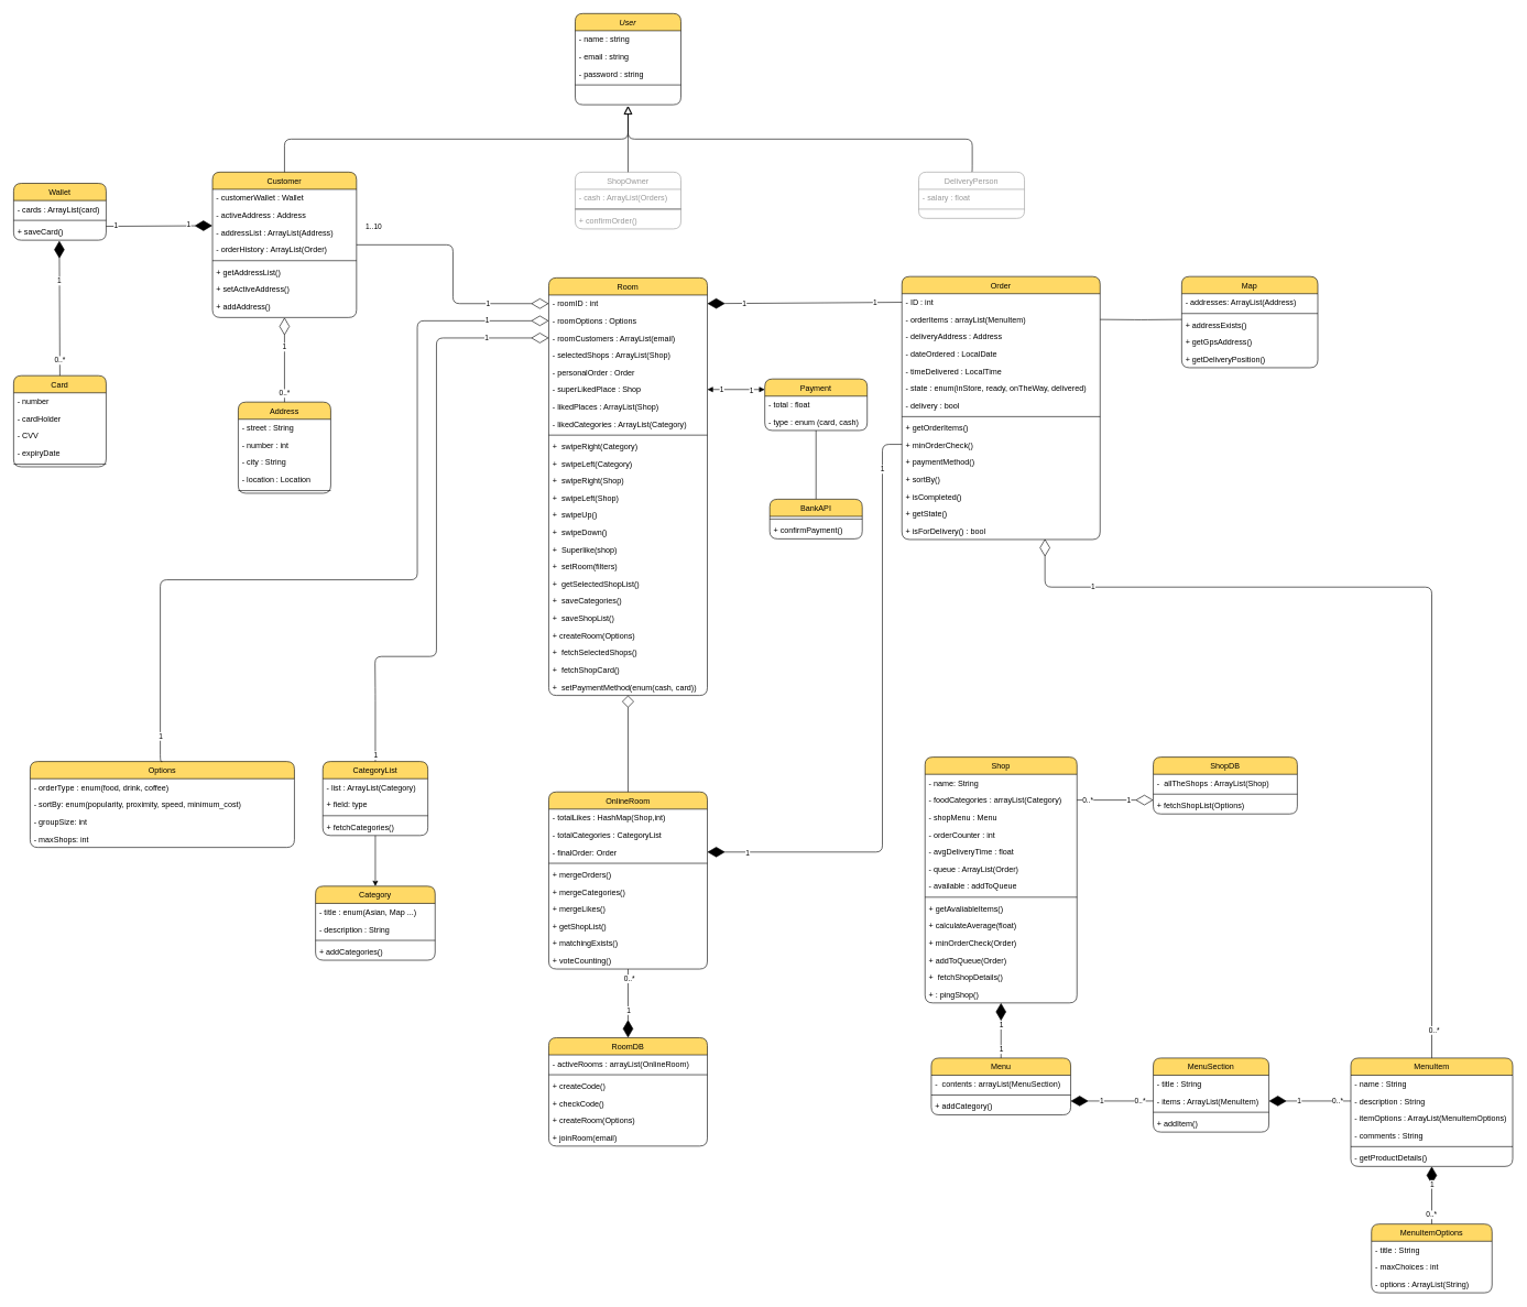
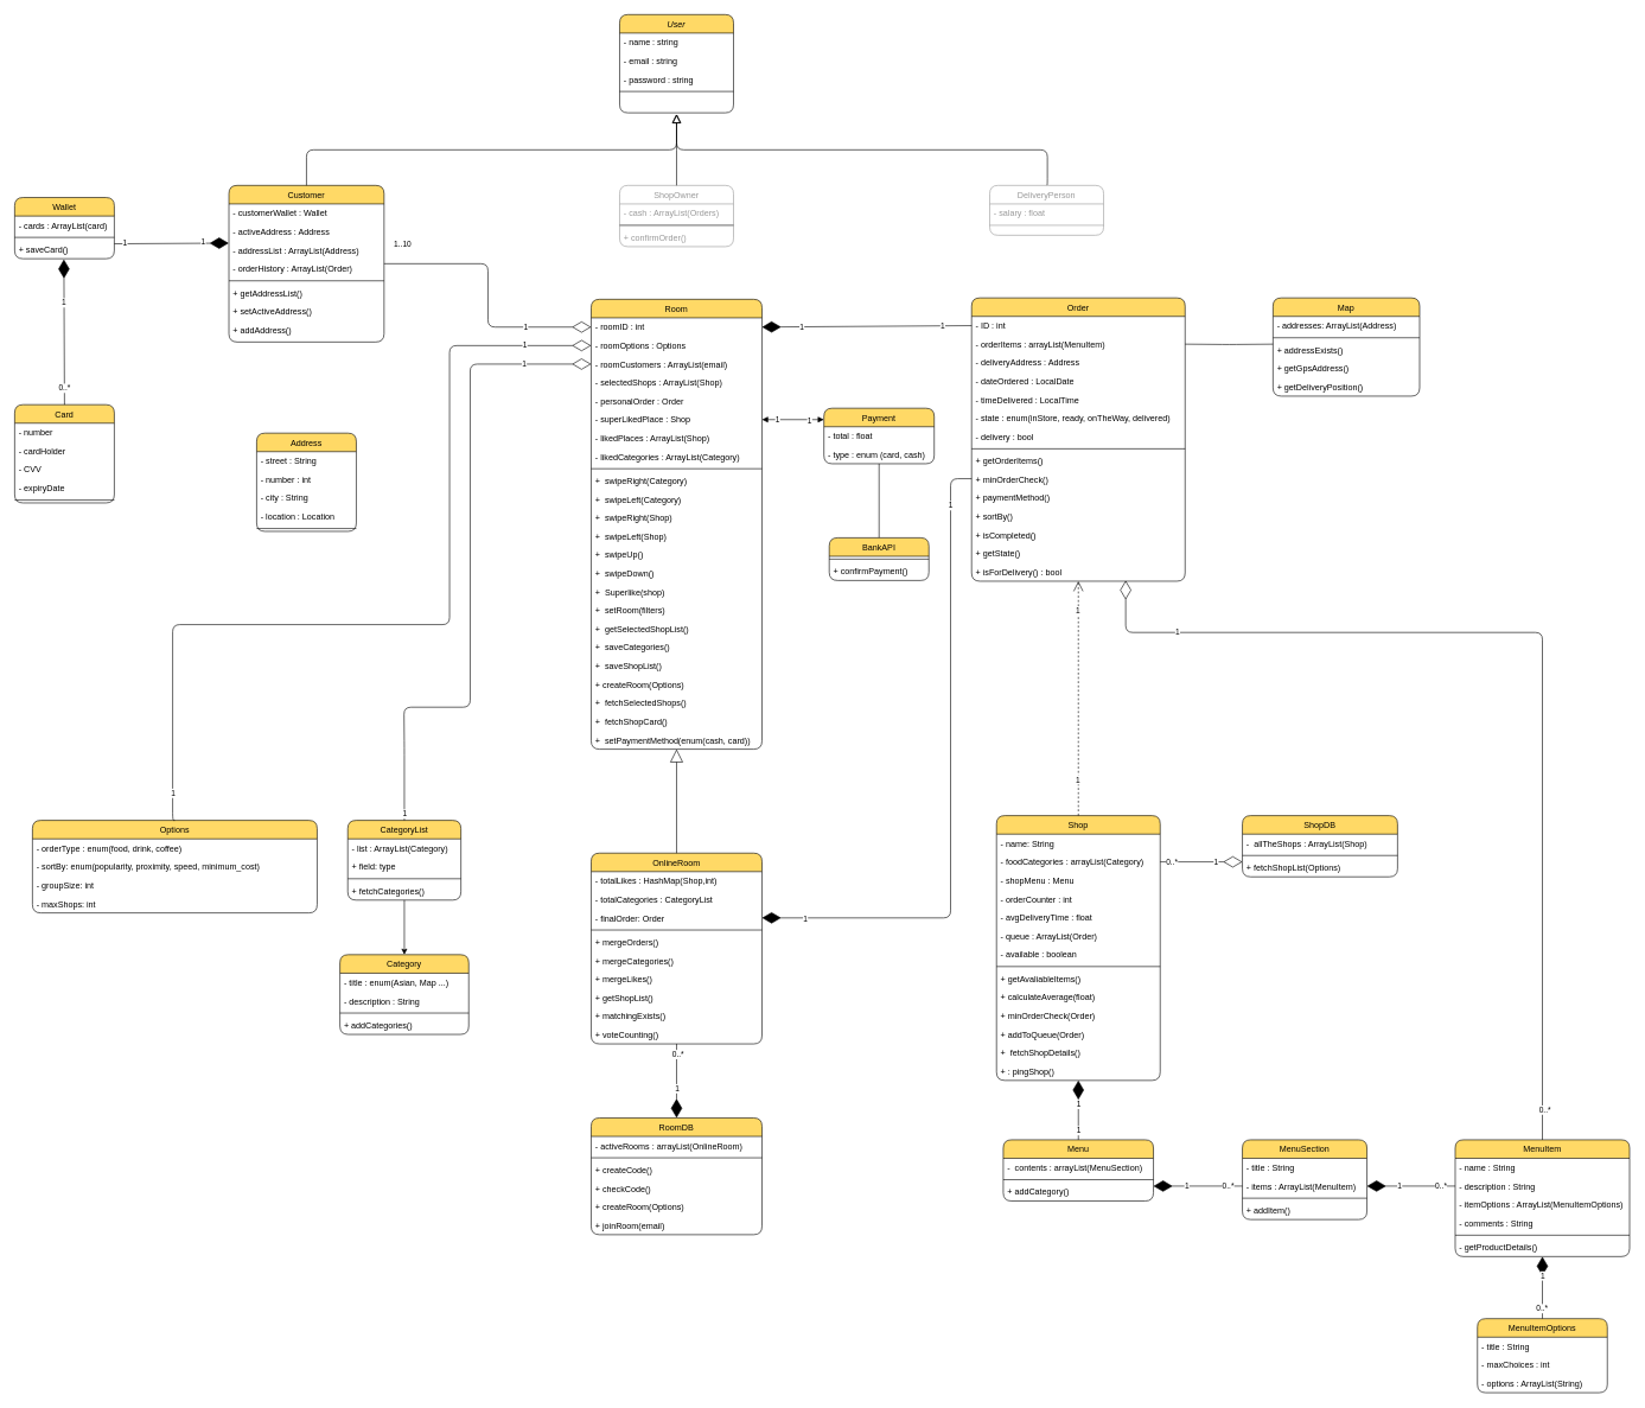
- <mxCell id="146" value="" style="endArrow=diamondThin;endFill=0;endSize=24;html=1;rounded=0;entryX=0.5;entryY=1;entryDx=0;entryDy=0;exitX=0.5;exitY=0;exitDx=0;exitDy=0;" parent="1" source="106" target="7" edge="1"><mxGeometry width="160" relative="1" as="geometry"><mxPoint x="430" y="557" as="sourcePoint" /><mxPoint x="429.564" y="502.234" as="targetPoint" /></mxGeometry></mxCell>
- <mxCell id="147" value="1" style="edgeLabel;html=1;align=center;verticalAlign=middle;resizable=0;points=[];" parent="146" vertex="1" connectable="0"><mxGeometry x="0.553" y="2" relative="1" as="geometry"><mxPoint x="1" y="15" as="offset" /></mxGeometry></mxCell>
- <mxCell id="148" value="0..*" style="edgeLabel;html=1;align=center;verticalAlign=middle;resizable=0;points=[];" parent="146" vertex="1" connectable="0"><mxGeometry x="-0.809" y="1" relative="1" as="geometry"><mxPoint y="-2" as="offset" /></mxGeometry></mxCell>
+ <mxCell id="155" value="" style="endArrow=open;endSize=12;dashed=1;html=1;rounded=0;exitX=0.5;exitY=0;exitDx=0;exitDy=0;entryX=0.5;entryY=1;entryDx=0;entryDy=0;" parent="1" source="91" target="58" edge="1"><mxGeometry width="160" relative="1" as="geometry"><mxPoint x="1400" y="540" as="sourcePoint" /><mxPoint x="1560" y="540" as="targetPoint" /></mxGeometry></mxCell>
+ <mxCell id="156" value="1" style="edgeLabel;html=1;align=center;verticalAlign=middle;resizable=0;points=[];" parent="155" vertex="1" connectable="0"><mxGeometry x="-0.671" y="-1" relative="1" as="geometry"><mxPoint x="-2" y="3" as="offset" /></mxGeometry></mxCell>
+ <mxCell id="157" value="1" style="edgeLabel;html=1;align=center;verticalAlign=middle;resizable=0;points=[];" parent="155" vertex="1" connectable="0"><mxGeometry x="0.466" y="-2" relative="1" as="geometry"><mxPoint x="-3" y="-47" as="offset" /></mxGeometry></mxCell>
- <mxCell id="221" value="" style="endArrow=diamond;endSize=16;endFill=0;html=1;rounded=0;exitX=0.5;exitY=0;exitDx=0;exitDy=0;entryX=0.5;entryY=1;entryDx=0;entryDy=0;" parent="1" source="204" target="26" edge="1"><mxGeometry width="160" relative="1" as="geometry"><mxPoint x="870" y="1120" as="sourcePoint" /><mxPoint x="1030" y="1120" as="targetPoint" /></mxGeometry></mxCell>
+ <mxCell id="221" value="" style="endArrow=block;endSize=16;endFill=0;html=1;rounded=0;exitX=0.5;exitY=0;exitDx=0;exitDy=0;entryX=0.5;entryY=1;entryDx=0;entryDy=0;" parent="1" source="204" target="26" edge="1"><mxGeometry width="160" relative="1" as="geometry"><mxPoint x="870" y="1120" as="sourcePoint" /><mxPoint x="1030" y="1120" as="targetPoint" /></mxGeometry></mxCell>
- <mxCell id="98" value="- available : addToQueue" style="text;strokeColor=none;fillColor=none;align=left;verticalAlign=top;spacingLeft=4;spacingRight=4;overflow=hidden;rotatable=0;points=[[0,0.5],[1,0.5]];portConstraint=eastwest;" parent="91" vertex="1"><mxGeometry y="182" width="230" height="26" as="geometry" /></mxCell>
+ <mxCell id="98" value="- available : boolean" style="text;strokeColor=none;fillColor=none;align=left;verticalAlign=top;spacingLeft=4;spacingRight=4;overflow=hidden;rotatable=0;points=[[0,0.5],[1,0.5]];portConstraint=eastwest;" parent="91" vertex="1"><mxGeometry y="182" width="230" height="26" as="geometry" /></mxCell>
